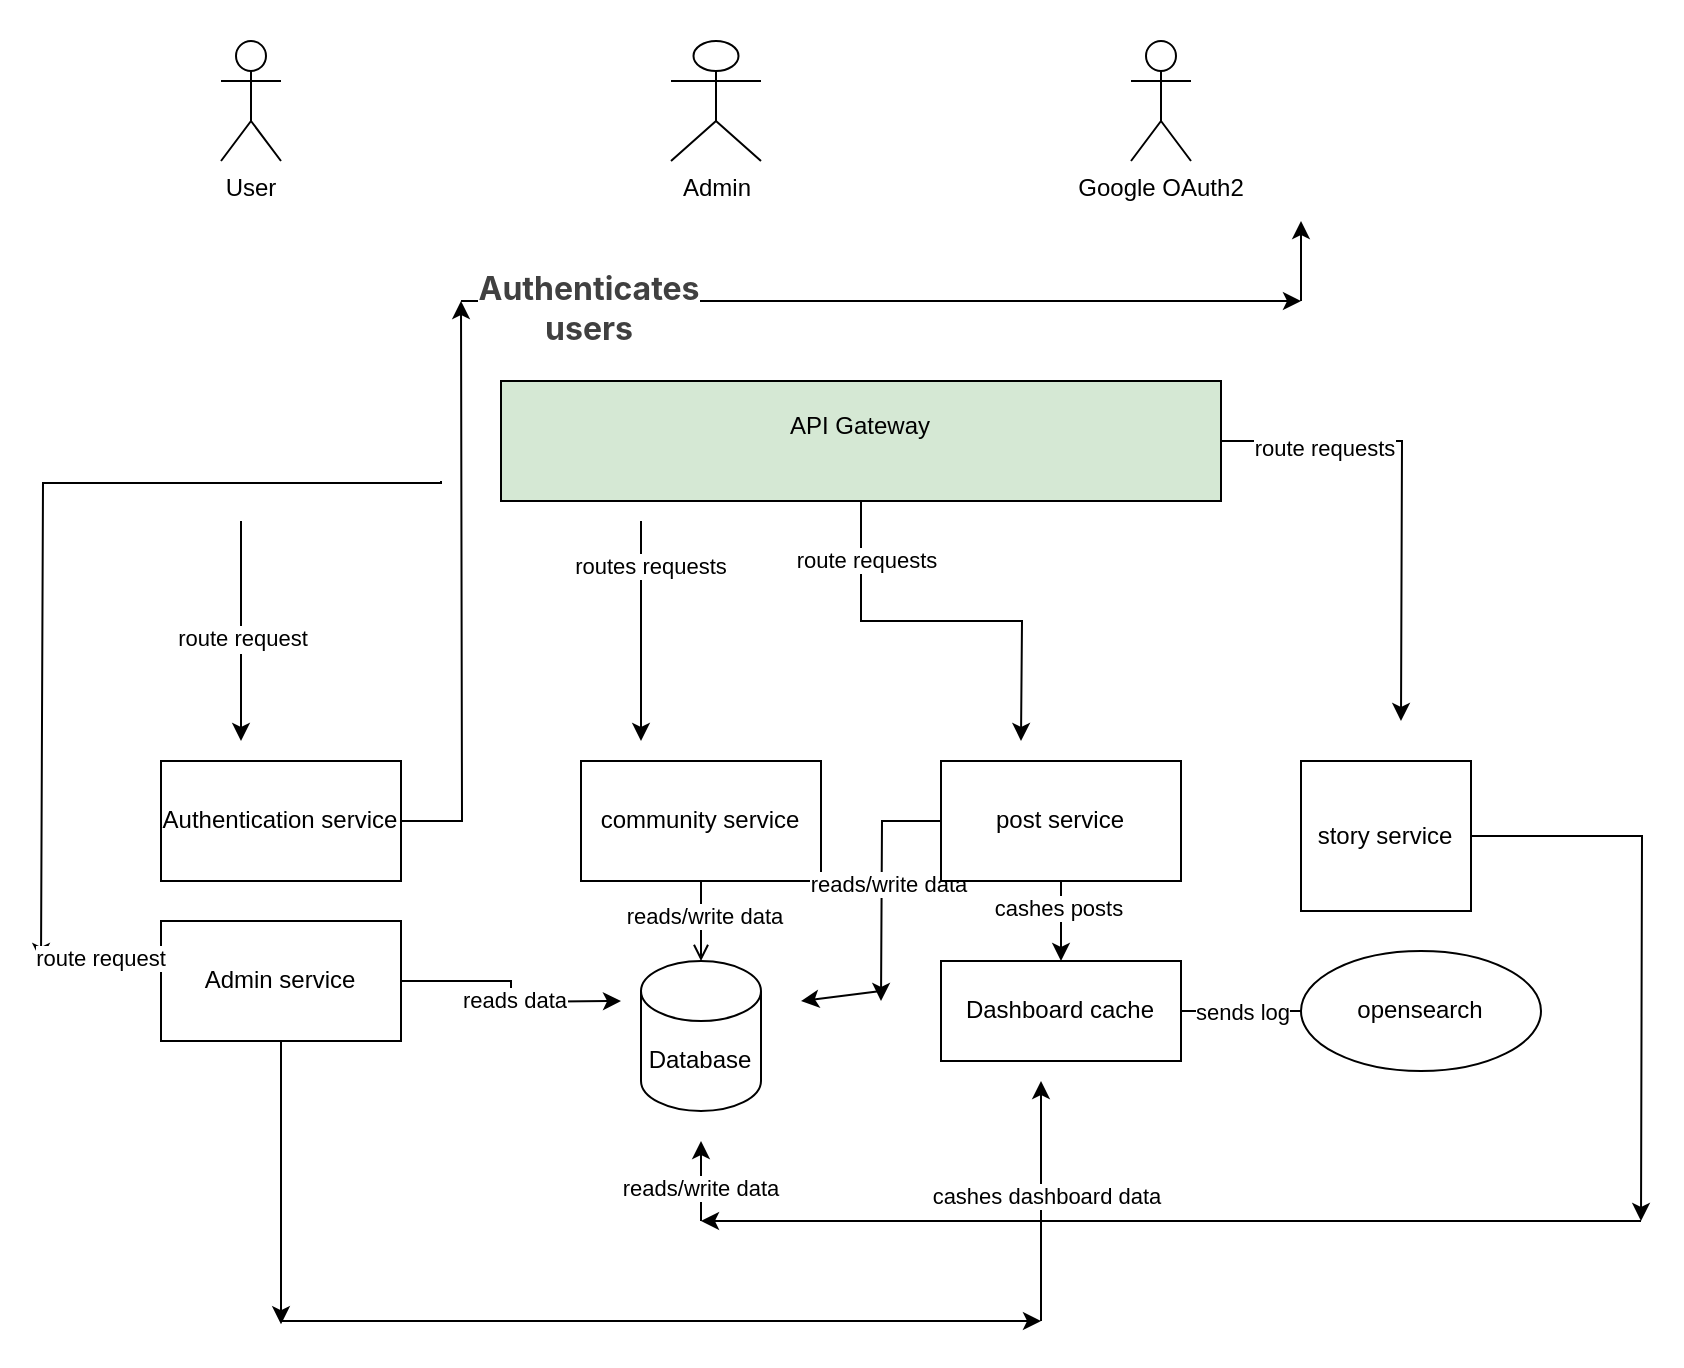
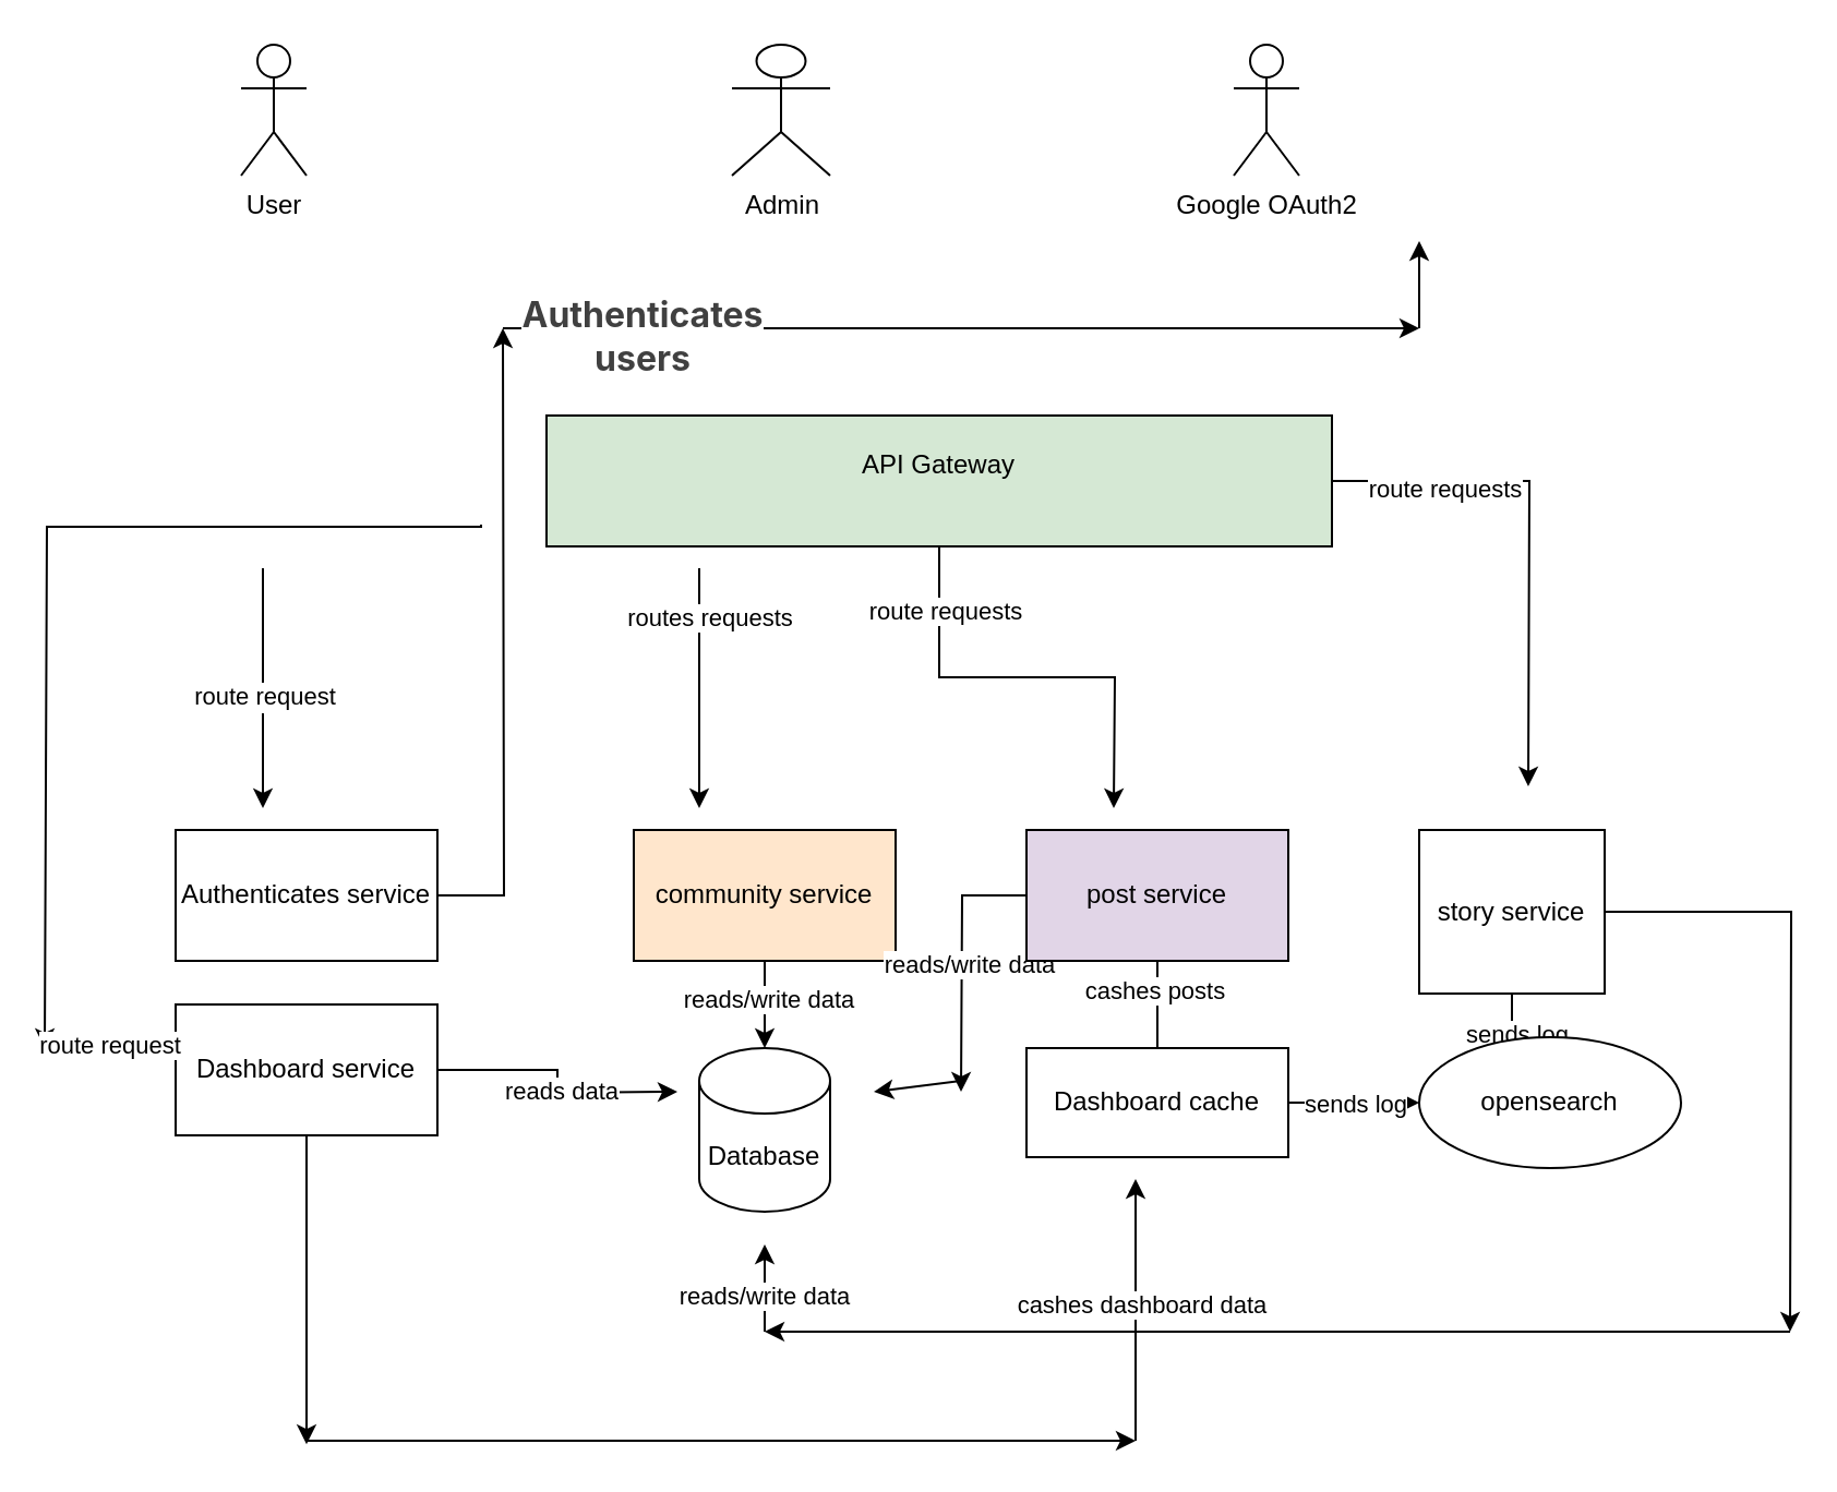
- <mxCell id="9" value="Authentication service" style="rounded=0;whiteSpace=wrap;html=1;" vertex="1" parent="1"><mxGeometry x="80" y="380" width="120" height="60" as="geometry" /></mxCell>
+ <mxCell id="9" value="Authenticates service" style="rounded=0;whiteSpace=wrap;html=1;" vertex="1" parent="1"><mxGeometry x="80" y="380" width="120" height="60" as="geometry" /></mxCell>
- <mxCell id="12" value="community service" style="rounded=0;whiteSpace=wrap;html=1;" vertex="1" parent="1"><mxGeometry x="290" y="380" width="120" height="60" as="geometry" /></mxCell>
+ <mxCell id="12" value="community service" style="rounded=0;whiteSpace=wrap;html=1;fillColor=#ffe6cc;" vertex="1" parent="1"><mxGeometry x="290" y="380" width="120" height="60" as="geometry" /></mxCell>
- <mxCell id="17" value="post service" style="rounded=0;whiteSpace=wrap;html=1;" vertex="1" parent="1"><mxGeometry x="470" y="380" width="120" height="60" as="geometry" /></mxCell>
+ <mxCell id="17" value="post service" style="rounded=0;whiteSpace=wrap;html=1;fillColor=#e1d5e7;" vertex="1" parent="1"><mxGeometry x="470" y="380" width="120" height="60" as="geometry" /></mxCell>
+ <mxCell id="19" value="" style="edgeStyle=orthogonalEdgeStyle;rounded=0;orthogonalLoop=1;jettySize=auto;html=1;" edge="1" parent="1" source="21" target="30"><mxGeometry relative="1" as="geometry" /></mxCell>
+ <mxCell id="20" value="sends log" style="edgeLabel;html=1;align=center;verticalAlign=middle;resizable=0;points=[];" vertex="1" connectable="0" parent="19"><mxGeometry x="0.182" y="2" relative="1" as="geometry"><mxPoint as="offset" /></mxGeometry></mxCell>
- <mxCell id="13" value="" style="edgeStyle=orthogonalEdgeStyle;rounded=0;orthogonalLoop=1;jettySize=auto;html=1;" edge="1" parent="1" source="17" target="28"><mxGeometry relative="1" as="geometry" /></mxCell>
+ <mxCell id="13" value="" style="edgeStyle=orthogonalEdgeStyle;rounded=0;orthogonalLoop=1;jettySize=auto;html=1;endArrow=none;" edge="1" parent="1" source="17" target="28"><mxGeometry relative="1" as="geometry" /></mxCell>
- <mxCell id="10" value="" style="edgeStyle=orthogonalEdgeStyle;rounded=0;orthogonalLoop=1;jettySize=auto;html=1;endArrow=open;" edge="1" parent="1" source="12" target="29"><mxGeometry relative="1" as="geometry" /></mxCell>
+ <mxCell id="10" value="" style="edgeStyle=orthogonalEdgeStyle;rounded=0;orthogonalLoop=1;jettySize=auto;html=1;" edge="1" parent="1" source="12" target="29"><mxGeometry relative="1" as="geometry" /></mxCell>
- <mxCell id="25" value="Admin service" style="rounded=0;whiteSpace=wrap;html=1;" vertex="1" parent="1"><mxGeometry x="80" y="460" width="120" height="60" as="geometry" /></mxCell>
+ <mxCell id="25" value="Dashboard service" style="rounded=0;whiteSpace=wrap;html=1;" vertex="1" parent="1"><mxGeometry x="80" y="460" width="120" height="60" as="geometry" /></mxCell>
- <mxCell id="26" value="" style="edgeStyle=orthogonalEdgeStyle;rounded=0;orthogonalLoop=1;jettySize=auto;html=1;endArrow=none;" edge="1" parent="1" source="28" target="30"><mxGeometry relative="1" as="geometry" /></mxCell>
+ <mxCell id="26" value="" style="edgeStyle=orthogonalEdgeStyle;rounded=0;orthogonalLoop=1;jettySize=auto;html=1;" edge="1" parent="1" source="28" target="30"><mxGeometry relative="1" as="geometry" /></mxCell>
